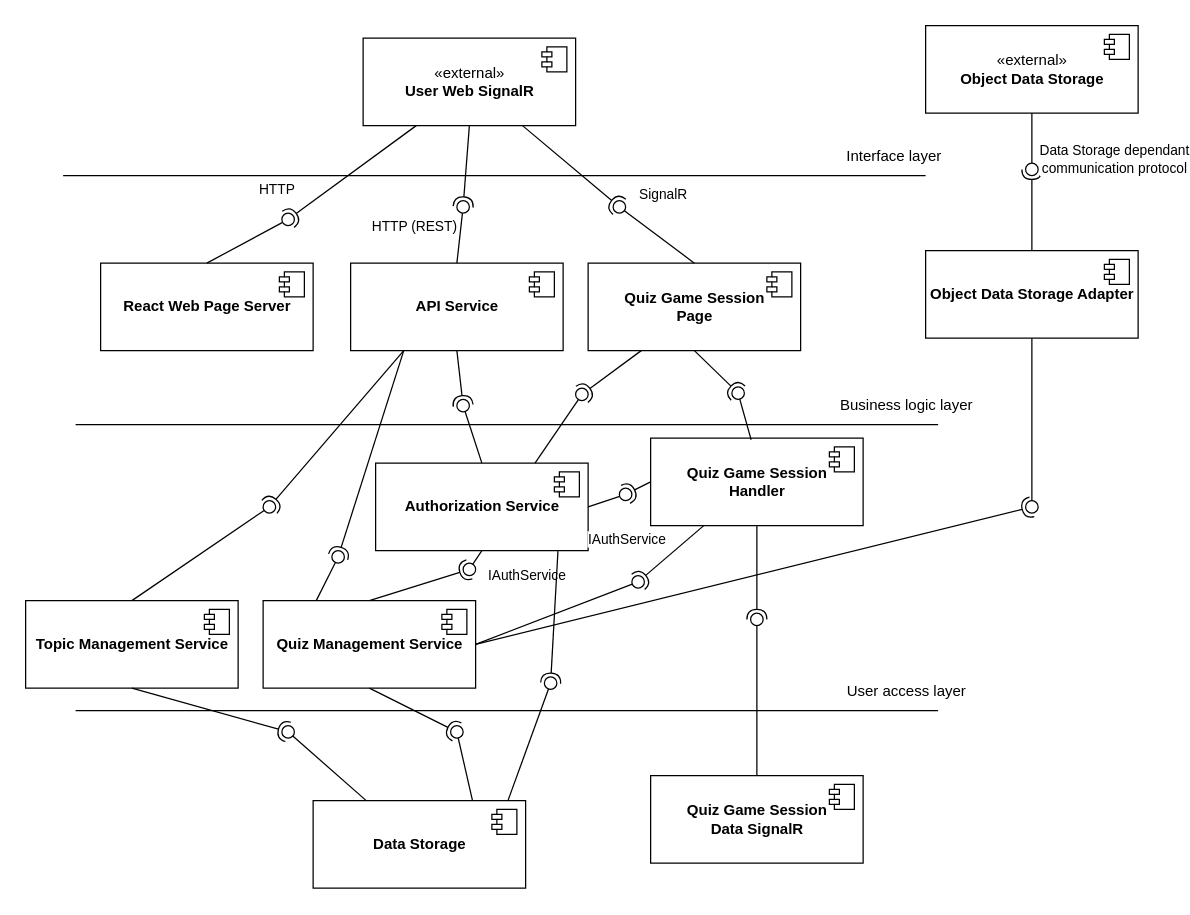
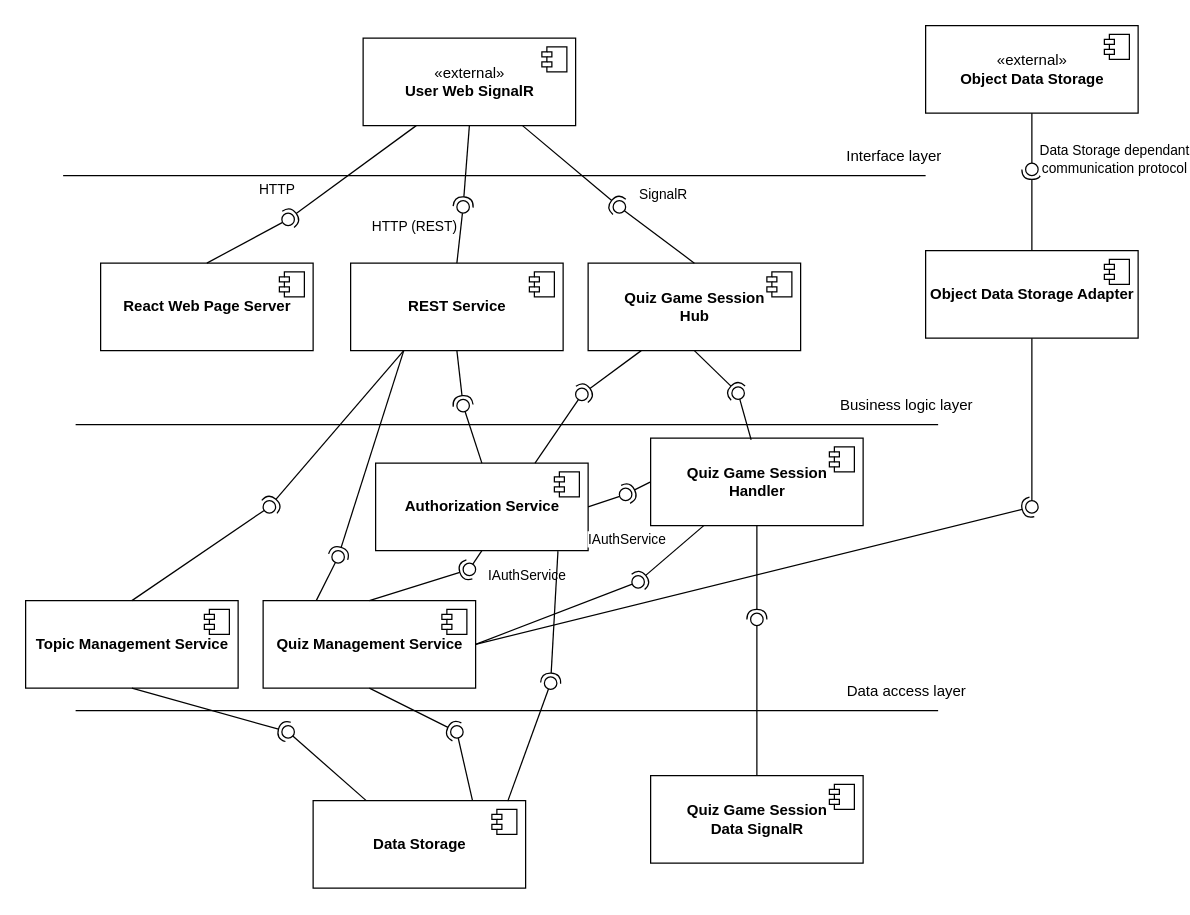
- <mxCell id="6" value="&lt;b&gt;API Service&lt;/b&gt;" style="html=1;dropTarget=0;" parent="1" vertex="1"><mxGeometry x="280" y="210" width="170" height="70" as="geometry" /></mxCell>
+ <mxCell id="6" value="&lt;b&gt;REST Service&lt;/b&gt;" style="html=1;dropTarget=0;" parent="1" vertex="1"><mxGeometry x="280" y="210" width="170" height="70" as="geometry" /></mxCell>
- <mxCell id="8" value="&lt;b&gt;Quiz Game Session&lt;br&gt;Page&lt;/b&gt;" style="html=1;dropTarget=0;" parent="1" vertex="1"><mxGeometry x="470" y="210" width="170" height="70" as="geometry" /></mxCell>
+ <mxCell id="8" value="&lt;b&gt;Quiz Game Session&lt;br&gt;Hub&lt;/b&gt;" style="html=1;dropTarget=0;" parent="1" vertex="1"><mxGeometry x="470" y="210" width="170" height="70" as="geometry" /></mxCell>
- <mxCell id="27" value="User access layer" style="text;html=1;strokeColor=none;fillColor=none;align=center;verticalAlign=middle;whiteSpace=wrap;rounded=0;" vertex="1" parent="1"><mxGeometry x="670" y="538" width="110" height="30" as="geometry" /></mxCell>
+ <mxCell id="27" value="Data access layer" style="text;html=1;strokeColor=none;fillColor=none;align=center;verticalAlign=middle;whiteSpace=wrap;rounded=0;" vertex="1" parent="1"><mxGeometry x="670" y="538" width="110" height="30" as="geometry" /></mxCell>
